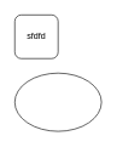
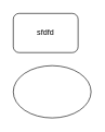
- <mxCell id="2" value="sfdfd" style="rounded=1;whiteSpace=wrap;html=1;" vertex="1" parent="1"><mxGeometry x="20" y="20" width="60" height="60" as="geometry" /></mxCell>
+ <mxCell id="2" value="sfdfd" style="rounded=1;whiteSpace=wrap;html=1;" vertex="1" parent="1"><mxGeometry x="20" y="20" width="100" height="60" as="geometry" /></mxCell>
